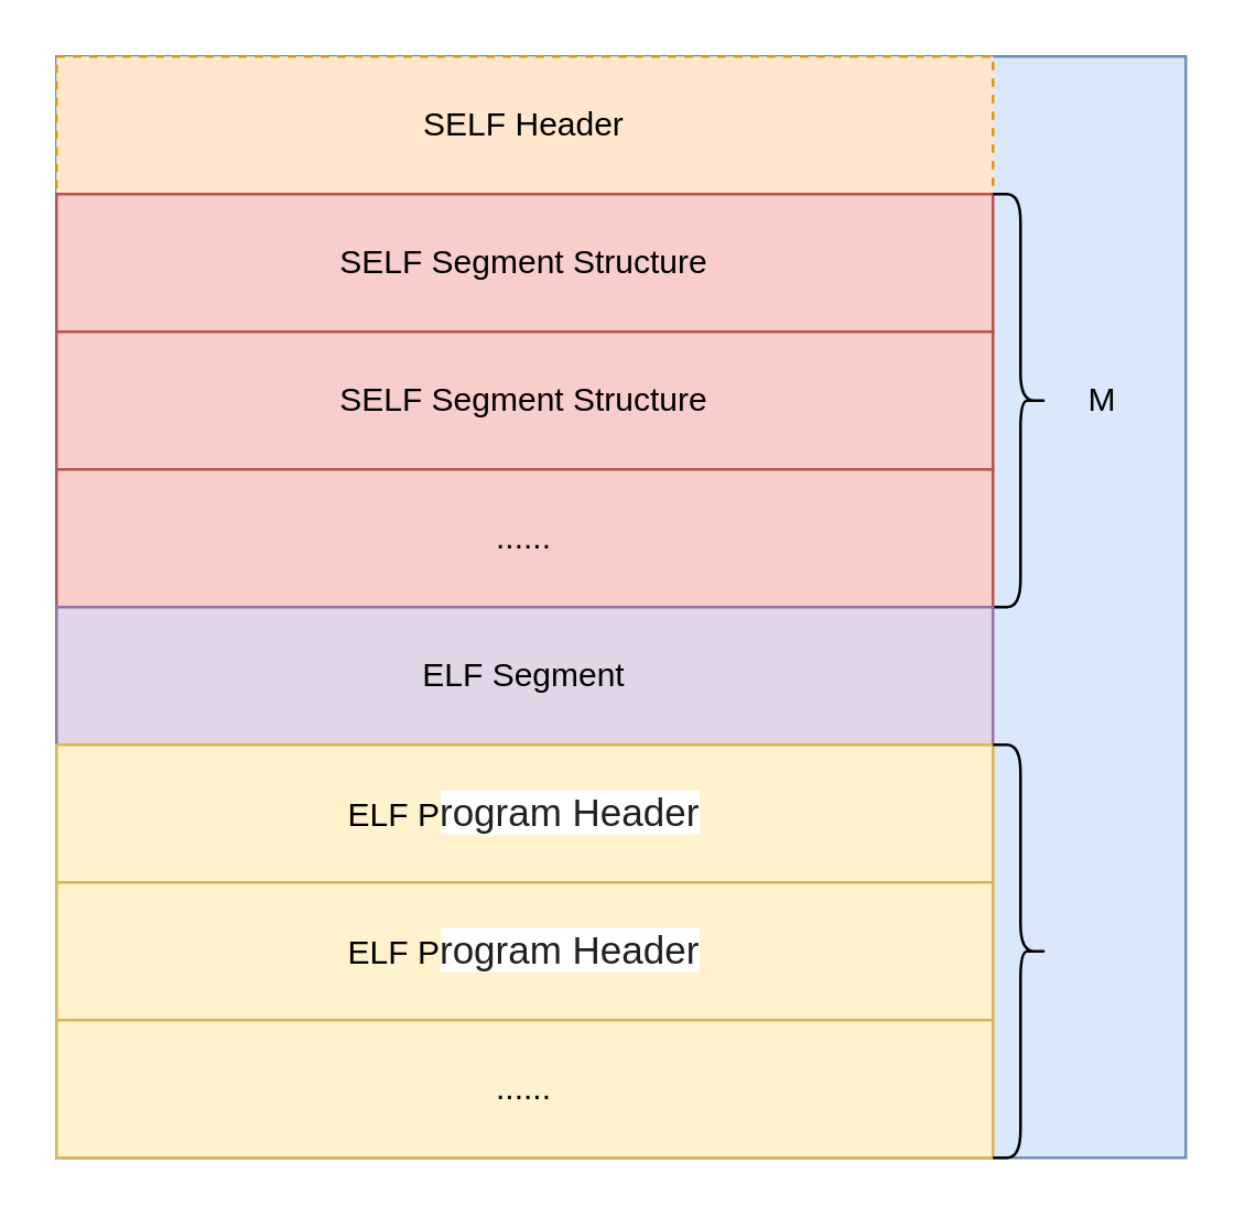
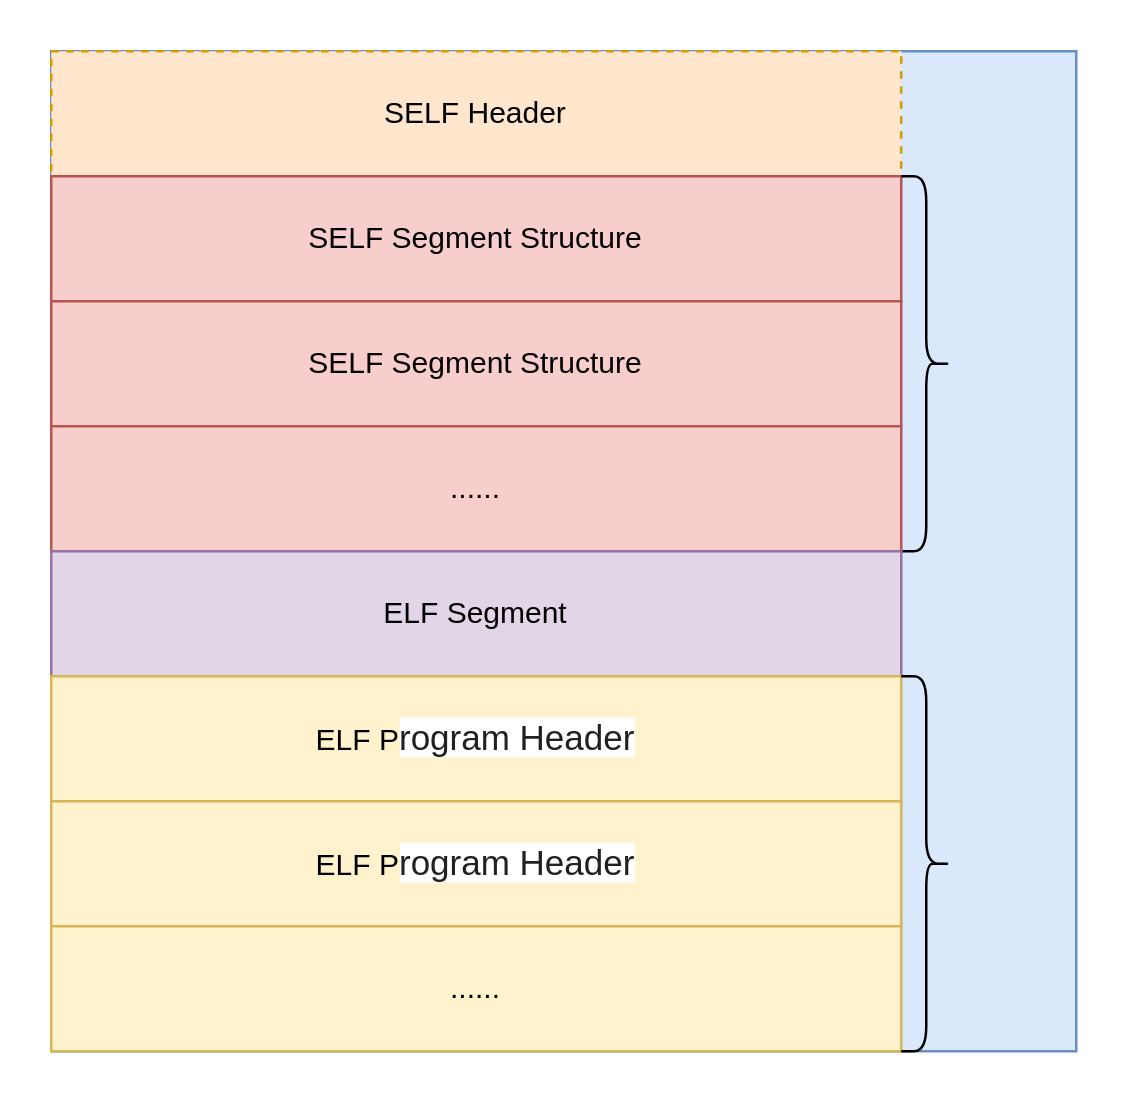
- <mxCell id="8" value="M" style="text;html=1;align=center;verticalAlign=middle;whiteSpace=wrap;rounded=0;" vertex="1" parent="1"><mxGeometry x="380" y="130" width="40" height="30" as="geometry" /></mxCell>
